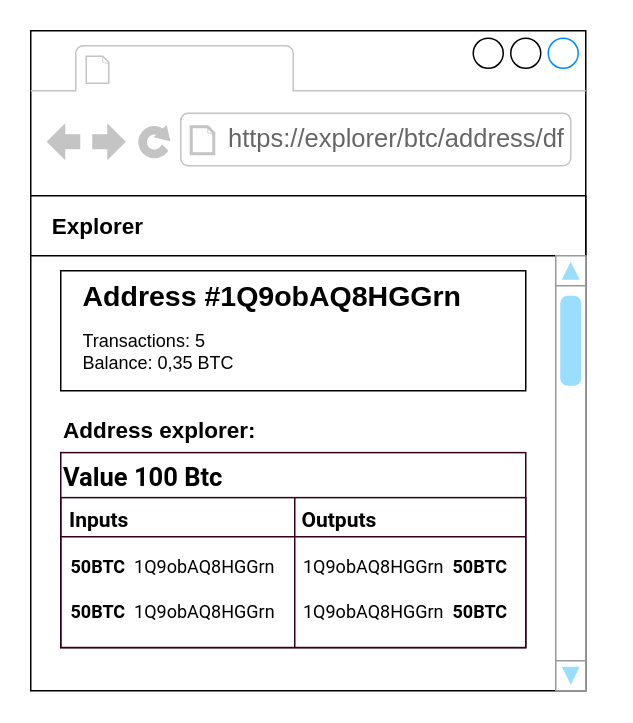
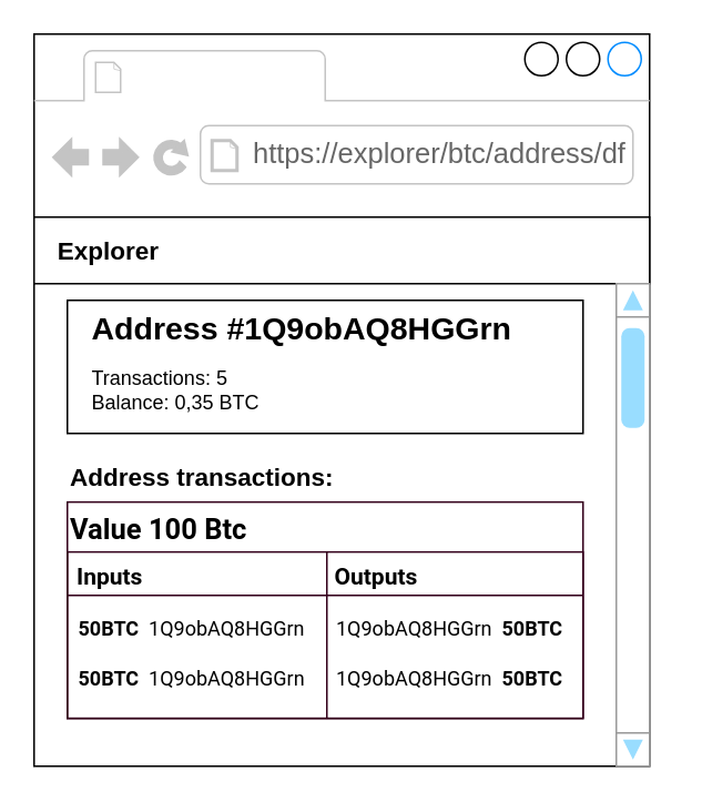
- <mxCell id="10" value="Address explorer:" style="text;html=1;strokeColor=none;fillColor=none;align=left;verticalAlign=middle;whiteSpace=wrap;rounded=0;shadow=0;glass=0;comic=0;fontStyle=1;fontSize=15;" vertex="1" parent="2"><mxGeometry x="20" y="251.25" width="170" height="30" as="geometry" /></mxCell>
+ <mxCell id="10" value="Address transactions:" style="text;html=1;strokeColor=none;fillColor=none;align=left;verticalAlign=middle;whiteSpace=wrap;rounded=0;shadow=0;glass=0;comic=0;fontStyle=1;fontSize=15;" vertex="1" parent="2"><mxGeometry x="20" y="251.25" width="170" height="30" as="geometry" /></mxCell>
